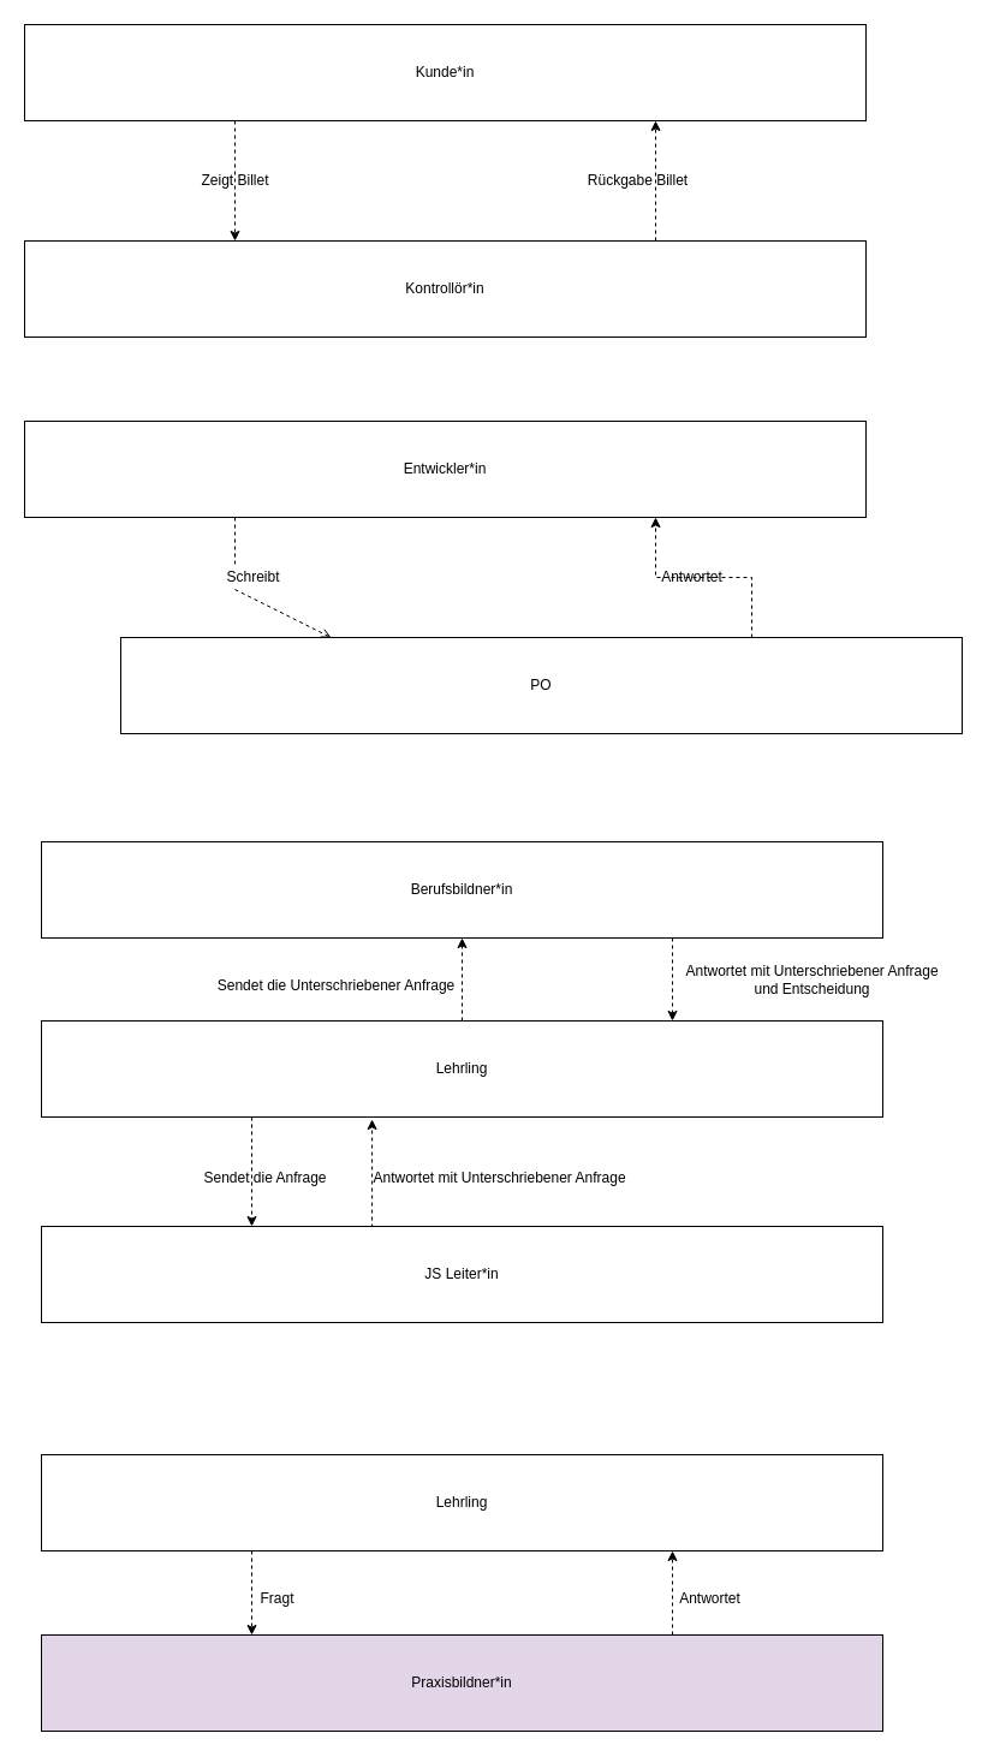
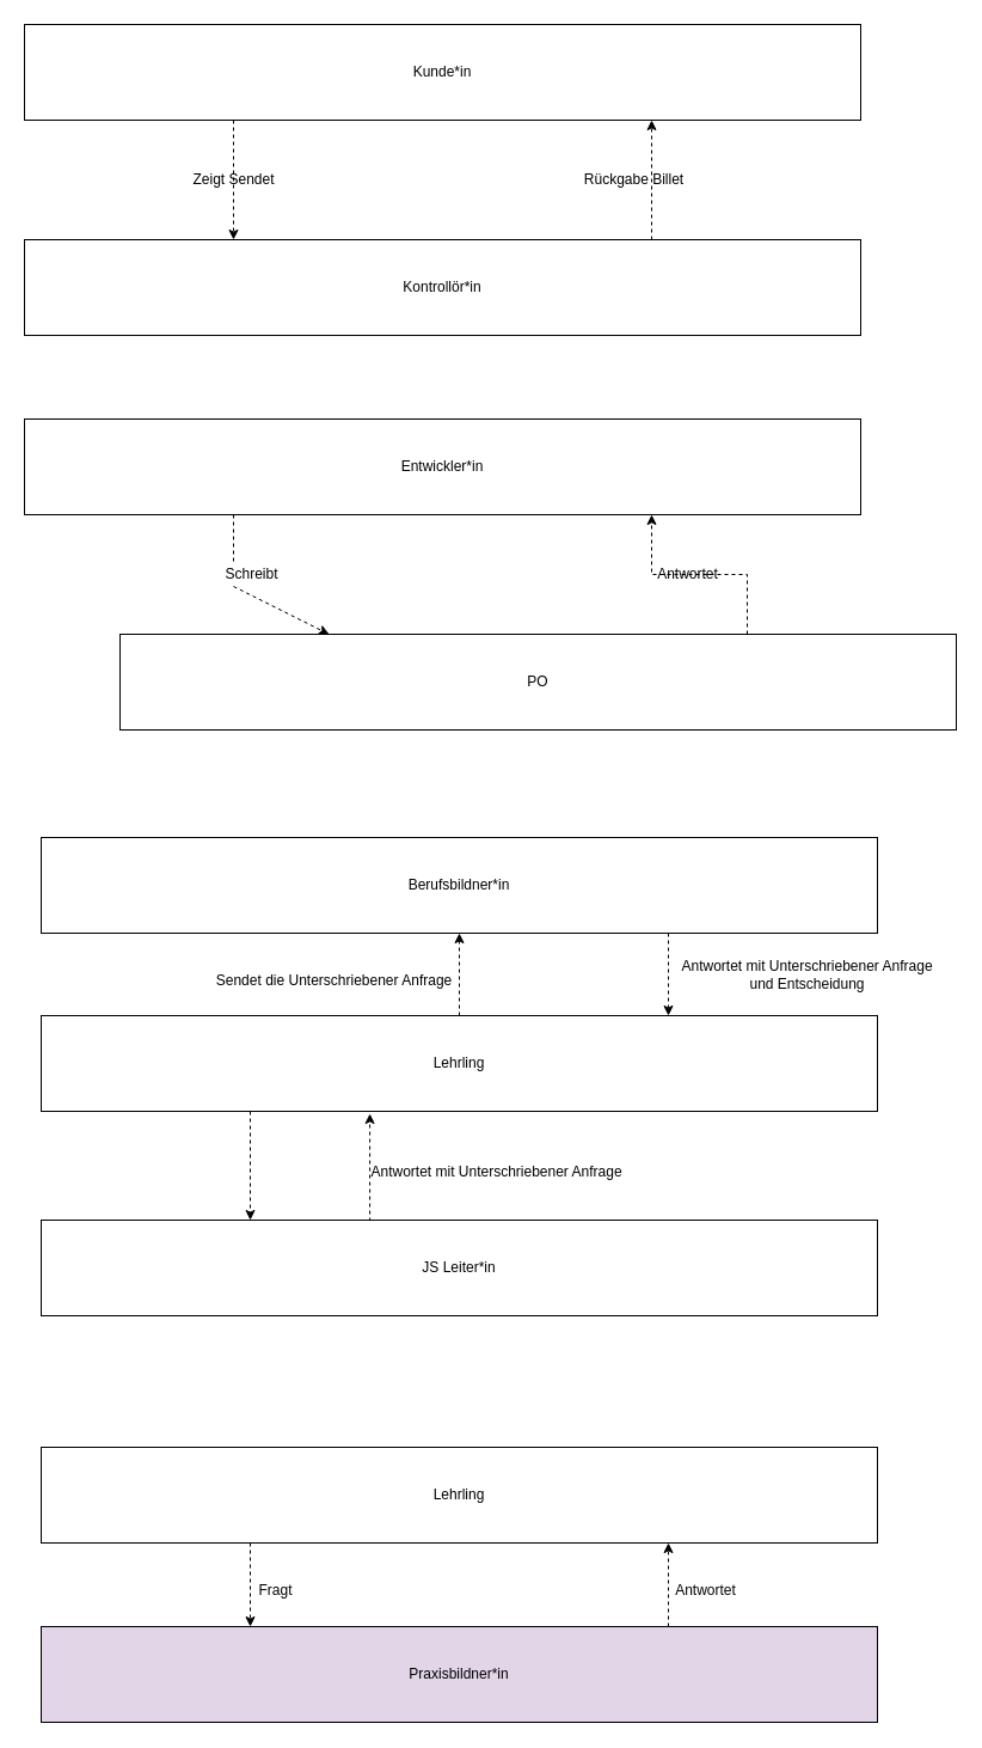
- <mxCell id="6" value="Zeigt Billet" style="text;html=1;align=center;verticalAlign=middle;resizable=0;points=[];autosize=1;strokeColor=none;fillColor=none;" vertex="1" parent="1"><mxGeometry x="160" y="140" width="70" height="20" as="geometry" /></mxCell>
+ <mxCell id="6" value="Zeigt Sendet" style="text;html=1;align=center;verticalAlign=middle;resizable=0;points=[];autosize=1;strokeColor=none;fillColor=none;" vertex="1" parent="1"><mxGeometry x="160" y="140" width="70" height="20" as="geometry" /></mxCell>
- <mxCell id="11" value="" style="endArrow=open;html=1;rounded=0;exitX=0.25;exitY=1;exitDx=0;exitDy=0;entryX=0.25;entryY=0;entryDx=0;entryDy=0;dashed=1;startArrow=none;" edge="1" parent="1" source="13" target="10"><mxGeometry width="50" height="50" relative="1" as="geometry"><mxPoint x="360" y="760" as="sourcePoint" /><mxPoint x="410" y="710" as="targetPoint" /></mxGeometry></mxCell>
+ <mxCell id="11" value="" style="endArrow=classic;html=1;rounded=0;exitX=0.25;exitY=1;exitDx=0;exitDy=0;entryX=0.25;entryY=0;entryDx=0;entryDy=0;dashed=1;startArrow=none;" edge="1" parent="1" source="13" target="10"><mxGeometry width="50" height="50" relative="1" as="geometry"><mxPoint x="360" y="760" as="sourcePoint" /><mxPoint x="410" y="710" as="targetPoint" /></mxGeometry></mxCell>
- <mxCell id="23" value="Sendet die Anfrage" style="text;html=1;align=center;verticalAlign=middle;resizable=0;points=[];autosize=1;strokeColor=none;fillColor=none;" vertex="1" parent="1"><mxGeometry x="160" y="970" width="120" height="20" as="geometry" /></mxCell>
